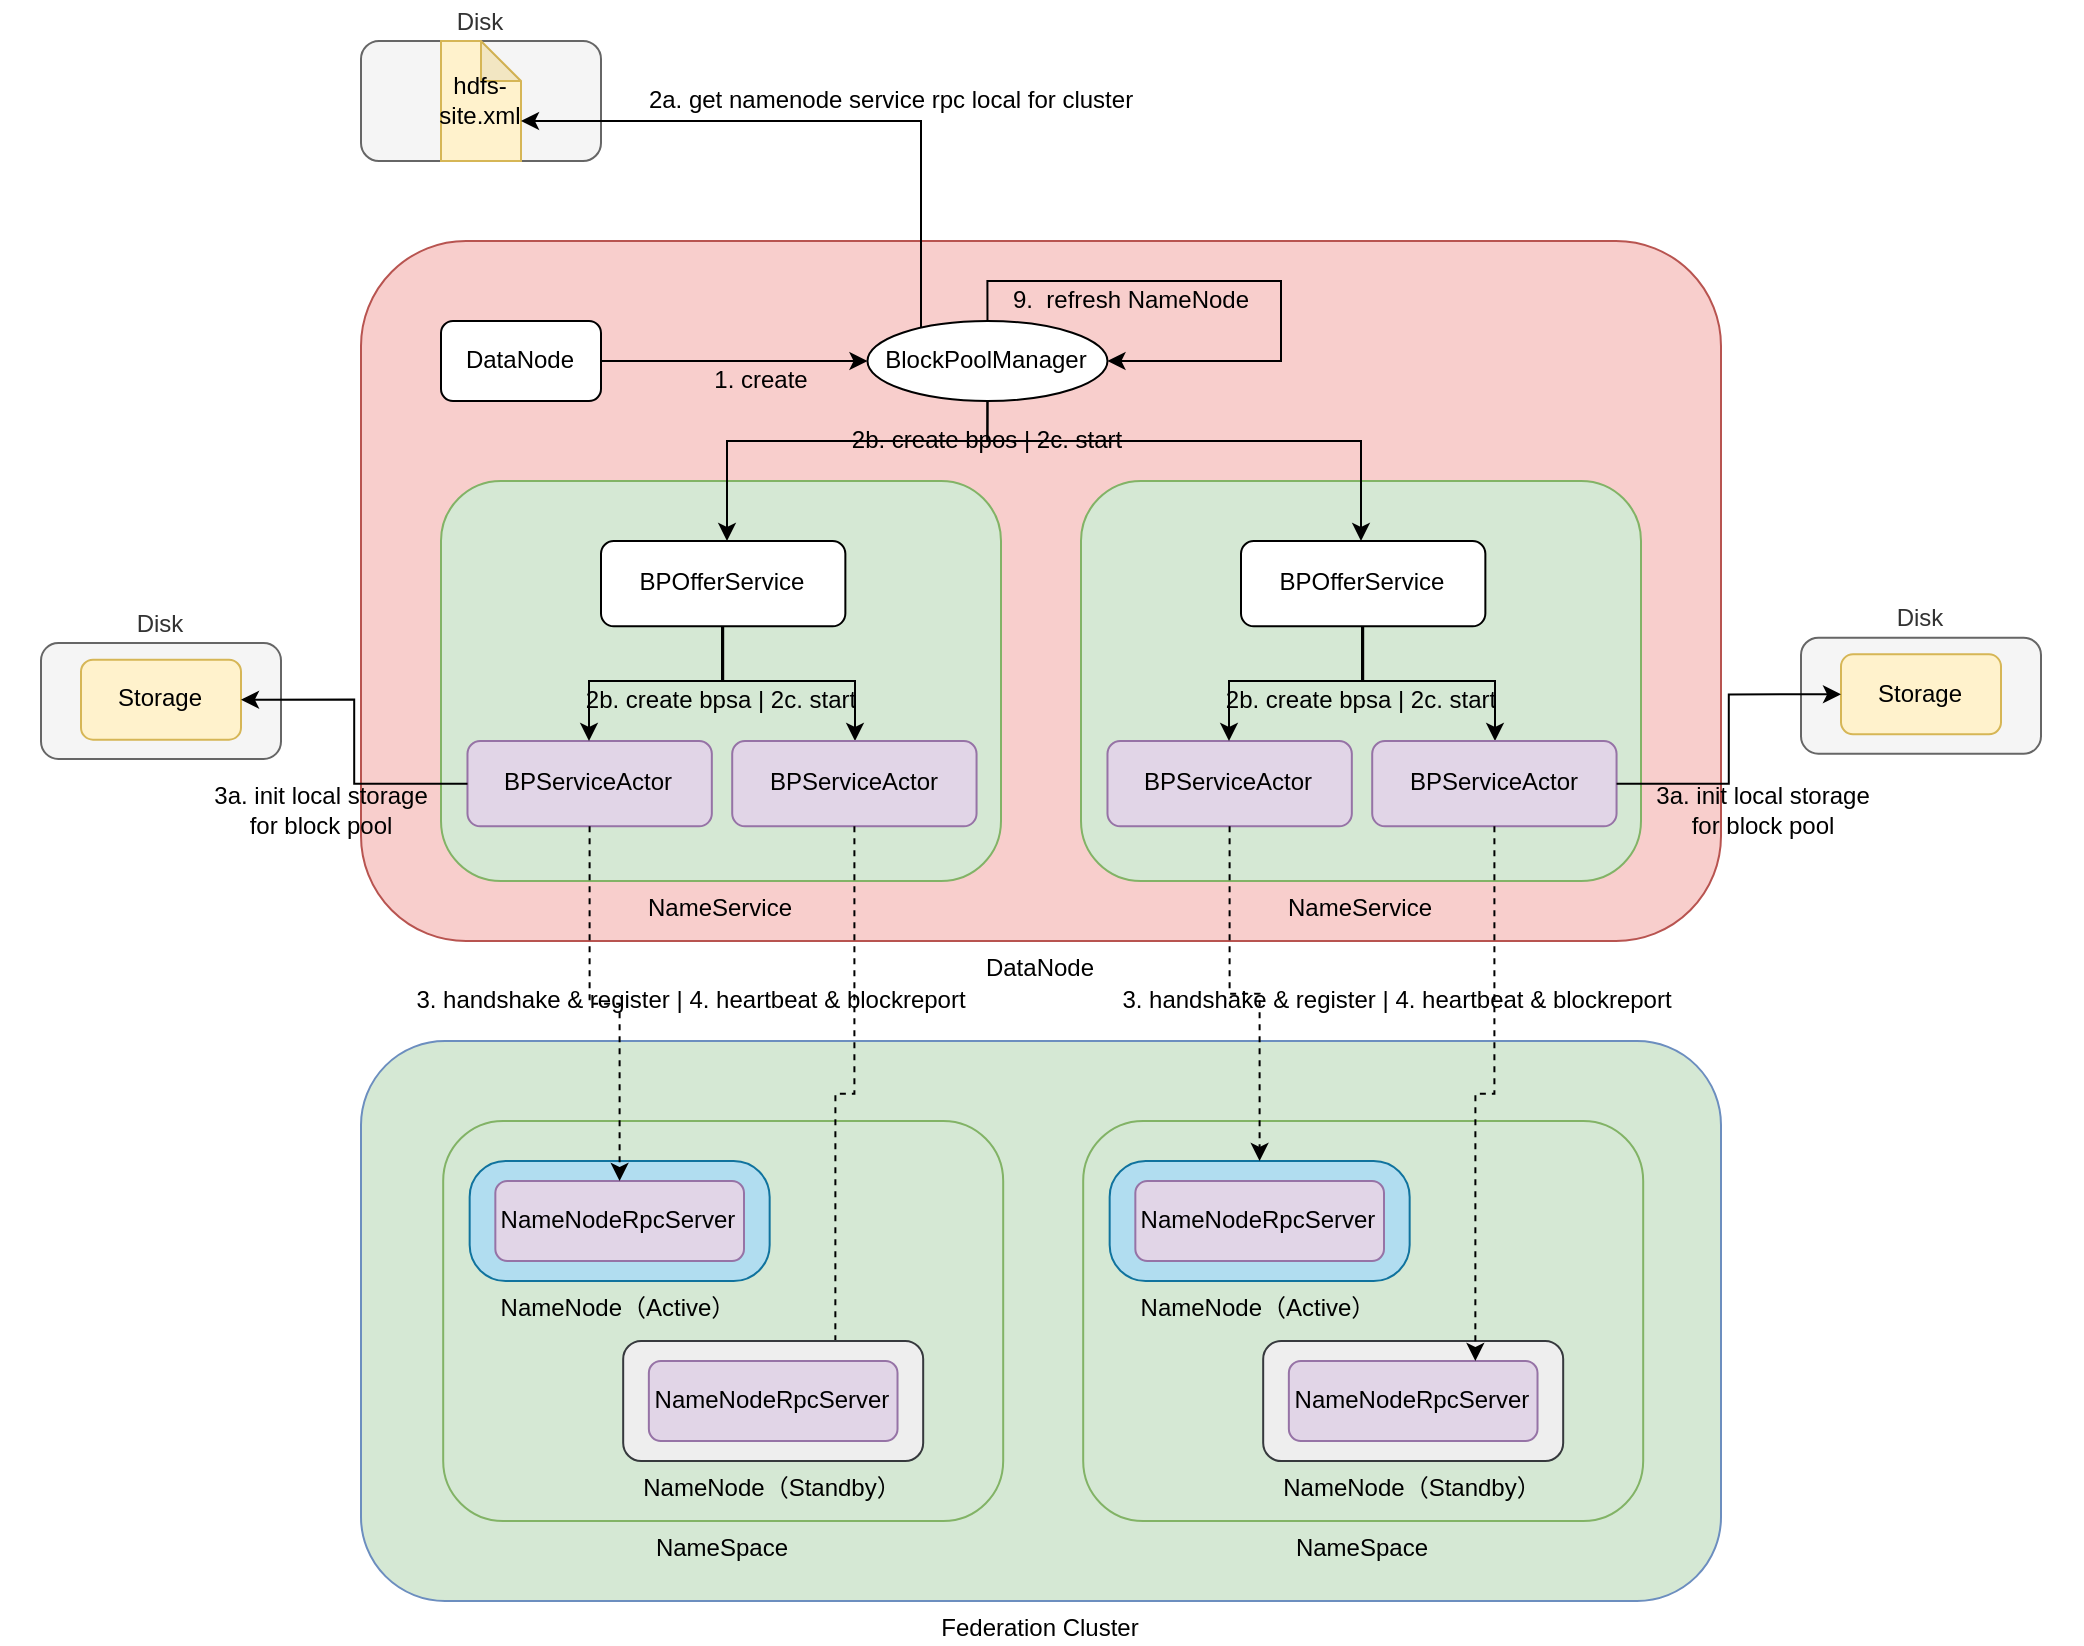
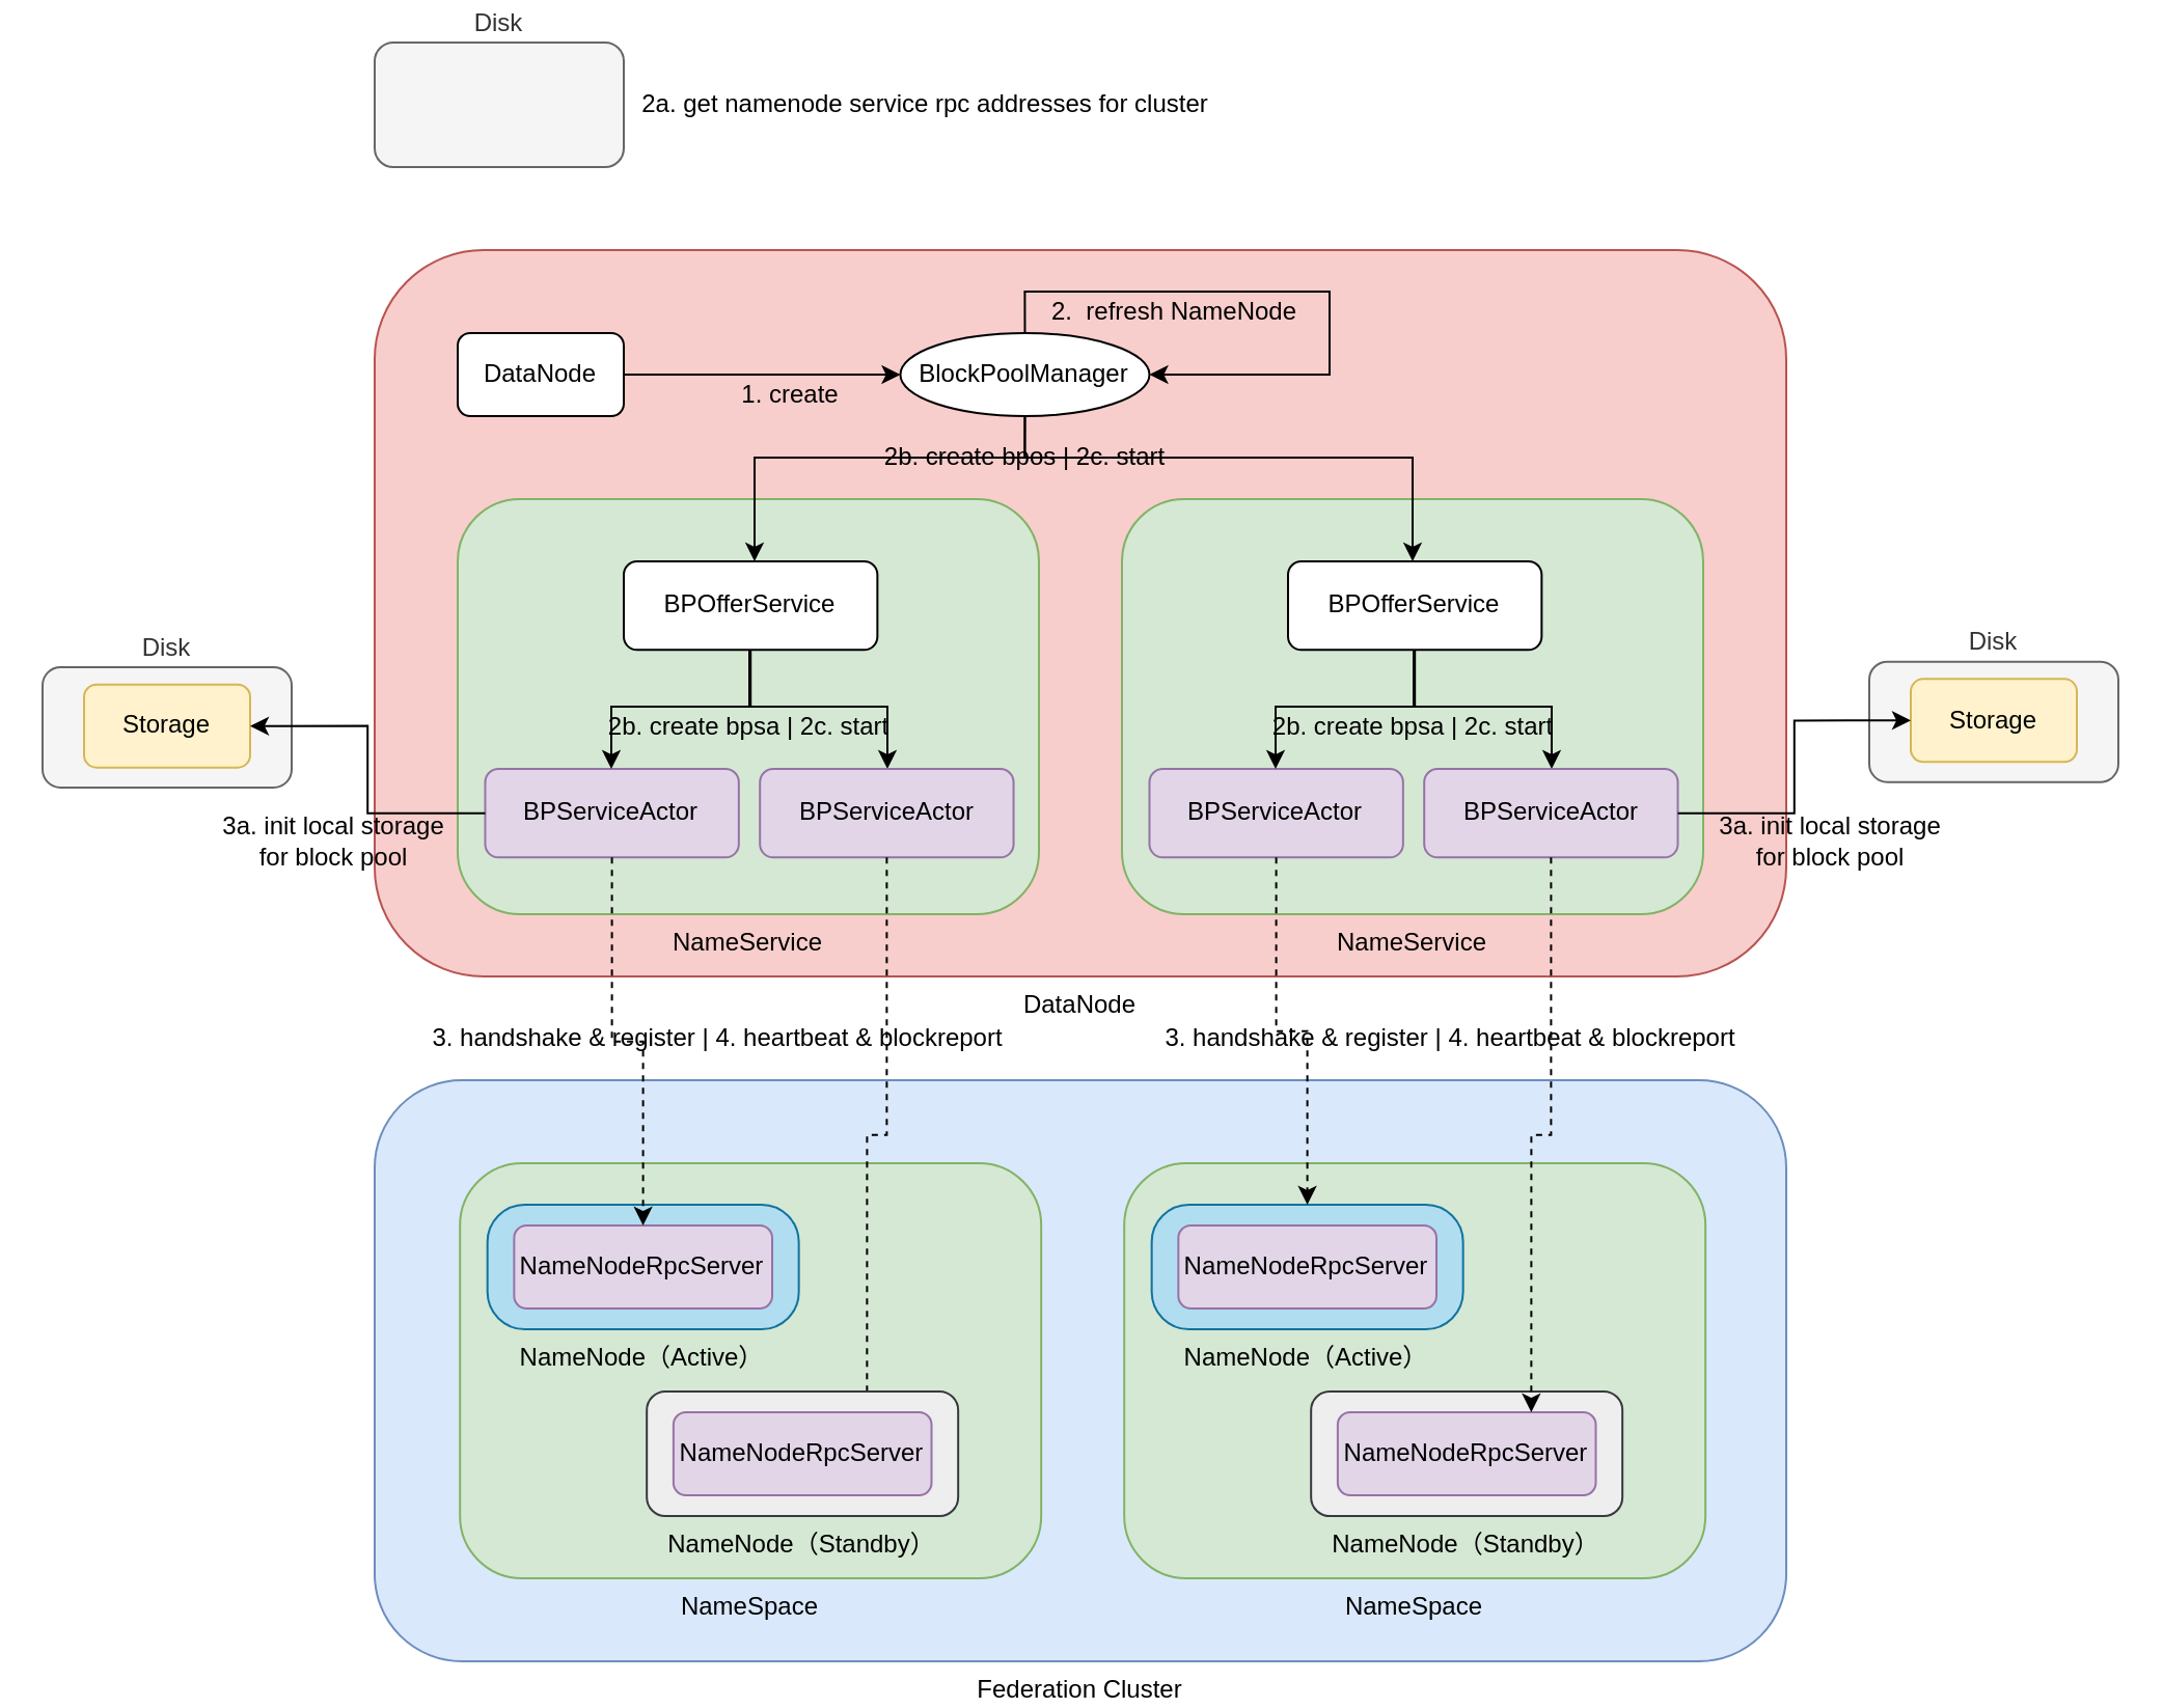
- <mxCell id="11" value="hdfs-site.xml" style="shape=note;whiteSpace=wrap;html=1;backgroundOutline=1;darkOpacity=0.05;size=20;fillColor=#fff2cc;strokeColor=#d6b656;" parent="1" vertex="1"><mxGeometry x="220" y="20" width="40" height="60" as="geometry" /></mxCell>
- <mxCell id="13" value="2a.&amp;nbsp;get namenode service rpc local for cluster" style="text;html=1;align=center;verticalAlign=middle;resizable=0;points=[];;autosize=1;" parent="1" vertex="1"><mxGeometry x="300" width="290" height="20" as="geometry" y="40" /></mxCell>
+ <mxCell id="13" value="2a.&amp;nbsp;get namenode service rpc addresses for cluster" style="text;html=1;align=center;verticalAlign=middle;resizable=0;points=[];;autosize=1;" parent="1" vertex="1"><mxGeometry x="300" width="290" height="20" as="geometry" y="40" /></mxCell>
- <mxCell id="12" style="edgeStyle=orthogonalEdgeStyle;rounded=0;orthogonalLoop=1;jettySize=auto;html=1;entryX=0;entryY=0;entryDx=40;entryDy=40;entryPerimeter=0;" parent="1" source="6" target="11" edge="1"><mxGeometry relative="1" as="geometry"><Array as="points"><mxPoint x="460" y="60" /></Array></mxGeometry></mxCell>
- <mxCell id="9" value="9.&amp;nbsp;&amp;nbsp;refresh NameNode" style="text;html=1;align=center;verticalAlign=middle;resizable=0;points=[];;autosize=1;" parent="1" vertex="1"><mxGeometry x="500" y="140" width="130" height="20" as="geometry" /></mxCell>
+ <mxCell id="9" value="2.&amp;nbsp;&amp;nbsp;refresh NameNode" style="text;html=1;align=center;verticalAlign=middle;resizable=0;points=[];;autosize=1;" parent="1" vertex="1"><mxGeometry x="500" y="140" width="130" height="20" as="geometry" /></mxCell>
- <mxCell id="2" value="Federation Cluster" style="rounded=1;whiteSpace=wrap;html=1;fillColor=#d5e8d4;strokeColor=#6c8ebf;labelPosition=center;verticalLabelPosition=bottom;align=center;verticalAlign=top;" parent="1" vertex="1"><mxGeometry x="180" y="520" width="680" height="280" as="geometry" /></mxCell>
+ <mxCell id="2" value="Federation Cluster" style="rounded=1;whiteSpace=wrap;html=1;fillColor=#dae8fc;strokeColor=#6c8ebf;labelPosition=center;verticalLabelPosition=bottom;align=center;verticalAlign=top;" parent="1" vertex="1"><mxGeometry x="180" y="520" width="680" height="280" as="geometry" /></mxCell>
